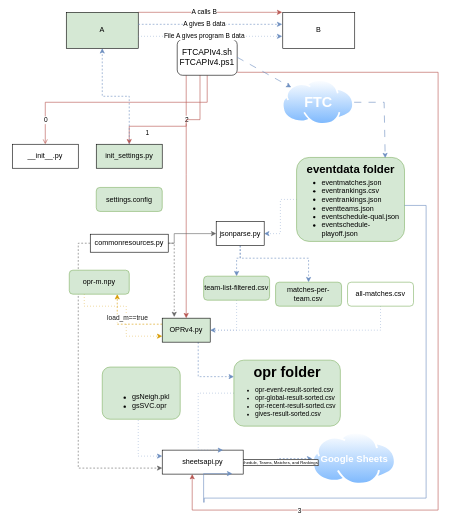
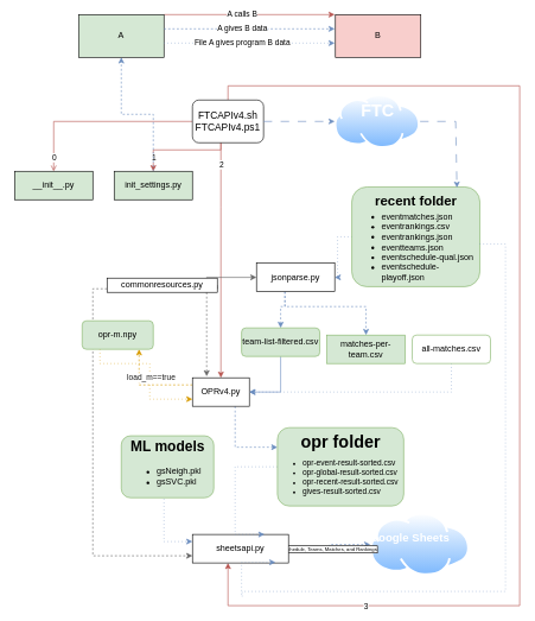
- <mxCell id="57" value="B" style="rounded=0;whiteSpace=wrap;html=1;" parent="1" vertex="1"><mxGeometry x="471" y="20" width="120" height="60" as="geometry" /></mxCell>
+ <mxCell id="57" value="B" style="rounded=0;whiteSpace=wrap;html=1;fillColor=#f8cecc;" parent="1" vertex="1"><mxGeometry x="471" y="20" width="120" height="60" as="geometry" /></mxCell>
- <mxCell id="12" value="FTCAPIv4.sh&lt;div style=&quot;font-size: 14px;&quot;&gt;FTCAPIv4.ps1&lt;/div&gt;" style="rounded=1;whiteSpace=wrap;html=1;glass=0;shadow=0;fontSize=14;labelBorderColor=none;textShadow=0;" parent="1" vertex="1"><mxGeometry x="295" y="65" width="100" height="60" as="geometry" /></mxCell>
+ <mxCell id="12" value="FTCAPIv4.sh&lt;div style=&quot;font-size: 14px;&quot;&gt;FTCAPIv4.ps1&lt;/div&gt;" style="rounded=1;whiteSpace=wrap;html=1;glass=0;shadow=0;fontSize=14;labelBorderColor=none;textShadow=0;" parent="1" vertex="1"><mxGeometry x="270" y="140" width="100" height="60" as="geometry" /></mxCell>
- <mxCell id="3" value="FTC" style="text;html=1;fontSize=24;fontStyle=1;verticalAlign=middle;align=center;fillColor=none;fontColor=#FFFFFF;" parent="1" vertex="1"><mxGeometry x="480" y="150" width="100" height="40" as="geometry" /></mxCell>
+ <mxCell id="3" value="FTC" style="text;html=1;fontSize=24;fontStyle=1;verticalAlign=middle;align=center;fillColor=none;fontColor=#FFFFFF;" parent="1" vertex="1"><mxGeometry x="480" y="135" width="100" height="40" as="geometry" /></mxCell>
- <mxCell id="62" value="__init__.py" style="rounded=0;whiteSpace=wrap;html=1;" vertex="1" parent="1"><mxGeometry x="20" width="110" height="40" as="geometry" y="240" /></mxCell>
+ <mxCell id="62" value="__init__.py" style="rounded=0;whiteSpace=wrap;html=1;fillColor=#d5e8d4;" vertex="1" parent="1"><mxGeometry x="20" width="110" height="40" as="geometry" y="240" /></mxCell>
- <mxCell id="43" value="eventdata folder" style="text;strokeColor=none;fillColor=none;html=1;fontSize=19;fontStyle=1;verticalAlign=middle;align=center;" parent="1" vertex="1"><mxGeometry x="534" y="262" width="100" height="40" as="geometry" /></mxCell>
+ <mxCell id="43" value="recent folder" style="text;strokeColor=none;fillColor=none;html=1;fontSize=19;fontStyle=1;verticalAlign=middle;align=center;" parent="1" vertex="1"><mxGeometry x="534" y="262" width="100" height="40" as="geometry" /></mxCell>
- <mxCell id="38" value="settings.config" style="rounded=1;whiteSpace=wrap;html=1;fillColor=#d5e8d4;strokeColor=#82b366;" parent="1" vertex="1"><mxGeometry x="160" y="312" width="110" height="40" as="geometry" /></mxCell>
- <mxCell id="33" value="jsonparse.py" style="rounded=0;whiteSpace=wrap;html=1;" parent="1" vertex="1"><mxGeometry x="360" y="369" width="80" height="40" as="geometry" /></mxCell>
+ <mxCell id="33" value="jsonparse.py" style="rounded=0;whiteSpace=wrap;html=1;" parent="1" vertex="1"><mxGeometry x="360" y="369" width="110" height="40" as="geometry" /></mxCell>
- <mxCell id="28" value="commonresources.py" style="rounded=0;whiteSpace=wrap;html=1;" parent="1" vertex="1"><mxGeometry x="150" y="390" width="130" height="30" as="geometry" /></mxCell>
+ <mxCell id="28" value="commonresources.py" style="rounded=0;whiteSpace=wrap;html=1;" parent="1" vertex="1"><mxGeometry x="150" y="390" width="155" height="20" as="geometry" /></mxCell>
- <mxCell id="44" value="matches-per-team.csv" style="rounded=1;whiteSpace=wrap;html=1;fillColor=#d5e8d4;strokeColor=#82b366;" parent="1" vertex="1"><mxGeometry x="459" y="470" width="110" height="40" as="geometry" /></mxCell>
+ <mxCell id="44" value="matches-per-team.csv" style="whiteSpace=wrap;html=1;fillColor=#d5e8d4;strokeColor=#82b366;rounded=0;" parent="1" vertex="1"><mxGeometry x="459" y="470" width="110" height="40" as="geometry" /></mxCell>
- <mxCell id="34" style="edgeStyle=orthogonalEdgeStyle;rounded=0;orthogonalLoop=1;jettySize=auto;html=1;dashed=1;entryX=1;entryY=0.5;entryDx=0;entryDy=0;fillColor=#dae8fc;strokeColor=#6c8ebf;dashPattern=1 4;" parent="1" source="35" target="15" edge="1"><mxGeometry relative="1" as="geometry"><mxPoint x="340" y="570" as="targetPoint" /><Array as="points"><mxPoint x="394" y="550" /></Array></mxGeometry></mxCell>
+ <mxCell id="34" style="edgeStyle=orthogonalEdgeStyle;rounded=0;orthogonalLoop=1;jettySize=auto;html=1;dashed=0;entryX=1;entryY=0.5;entryDx=0;entryDy=0;fillColor=#dae8fc;strokeColor=#6c8ebf;dashPattern=1 4;" parent="1" source="35" target="15" edge="1"><mxGeometry relative="1" as="geometry"><mxPoint x="340" y="570" as="targetPoint" /><Array as="points"><mxPoint x="394" y="550" /></Array></mxGeometry></mxCell>
- <mxCell id="15" value="OPRv4.py" style="rounded=0;whiteSpace=wrap;html=1;fillColor=#d5e8d4;" parent="1" vertex="1"><mxGeometry x="270" y="530" width="80" height="40" as="geometry" /></mxCell>
+ <mxCell id="15" value="OPRv4.py" style="rounded=0;whiteSpace=wrap;html=1;" parent="1" vertex="1"><mxGeometry x="270" y="530" width="80" height="40" as="geometry" /></mxCell>
- <mxCell id="29" style="edgeStyle=orthogonalEdgeStyle;rounded=0;orthogonalLoop=1;jettySize=auto;html=1;dashed=1;entryX=1;entryY=0.5;entryDx=0;entryDy=0;fillColor=#dae8fc;strokeColor=#6c8ebf;dashPattern=1 4;endArrow=none;" parent="1" source="30" target="15" edge="1"><mxGeometry relative="1" as="geometry"><mxPoint x="340" y="570" as="targetPoint" /><Array as="points"><mxPoint x="634" y="550" /></Array></mxGeometry></mxCell>
+ <mxCell id="29" style="edgeStyle=orthogonalEdgeStyle;rounded=0;orthogonalLoop=1;jettySize=auto;html=1;dashed=1;entryX=1;entryY=0.5;entryDx=0;entryDy=0;fillColor=#dae8fc;strokeColor=#6c8ebf;dashPattern=1 4;" parent="1" source="30" target="15" edge="1"><mxGeometry relative="1" as="geometry"><mxPoint x="340" y="570" as="targetPoint" /><Array as="points"><mxPoint x="634" y="550" /></Array></mxGeometry></mxCell>
+ <mxCell id="52" value="ML models" style="text;strokeColor=none;fillColor=none;html=1;fontSize=20;fontStyle=1;verticalAlign=middle;align=center;" parent="1" vertex="1"><mxGeometry x="185" y="611.5" width="100" height="28.5" as="geometry" /></mxCell>
- <mxCell id="53" value="&lt;ul&gt;&lt;li&gt;gsNeigh.pkl&lt;/li&gt;&lt;li&gt;gsSVC.opr&lt;/li&gt;&lt;/ul&gt;" style="text;strokeColor=none;fillColor=none;html=1;whiteSpace=wrap;verticalAlign=middle;overflow=hidden;" parent="1" vertex="1"><mxGeometry x="177.5" y="640" width="115" height="58.5" as="geometry" /></mxCell>
+ <mxCell id="53" value="&lt;ul&gt;&lt;li&gt;gsNeigh.pkl&lt;/li&gt;&lt;li&gt;gsSVC.pkl&lt;/li&gt;&lt;/ul&gt;" style="text;strokeColor=none;fillColor=none;html=1;whiteSpace=wrap;verticalAlign=middle;overflow=hidden;" parent="1" vertex="1"><mxGeometry x="177.5" y="640" width="115" height="58.5" as="geometry" /></mxCell>
- <mxCell id="21" value="Google Sheets" style="text;html=1;fontSize=16;fontStyle=1;verticalAlign=middle;align=center;fillColor=none;fontColor=#FFFFFF;" parent="1" vertex="1"><mxGeometry x="540" y="749.1" width="100" height="30" as="geometry" /></mxCell>
+ <mxCell id="21" value="Google Sheets" style="text;html=1;fontSize=16;fontStyle=1;verticalAlign=middle;align=center;fillColor=none;fontColor=#FFFFFF;" parent="1" vertex="1"><mxGeometry x="525" y="739.1" width="100" height="30" as="geometry" /></mxCell>
- <mxCell id="41" style="edgeStyle=orthogonalEdgeStyle;rounded=0;orthogonalLoop=1;jettySize=auto;html=1;dashed=0;fillColor=#dae8fc;strokeColor=#6c8ebf;exitX=1;exitY=0.5;exitDx=0;exitDy=0;dashPattern=1 4;entryX=0.864;entryY=0.978;entryDx=0;entryDy=0;entryPerimeter=0;" parent="1" source="42" target="24" edge="1"><mxGeometry relative="1" as="geometry"><mxPoint x="684" y="360" as="sourcePoint" /><mxPoint x="330" y="840" as="targetPoint" /><Array as="points"><mxPoint x="710" y="342" /><mxPoint x="710" y="830" /><mxPoint x="340" y="830" /><mxPoint x="340" y="837" /><mxPoint x="339" y="837" /></Array></mxGeometry></mxCell>
+ <mxCell id="41" style="edgeStyle=orthogonalEdgeStyle;rounded=0;orthogonalLoop=1;jettySize=auto;html=1;dashed=1;fillColor=#dae8fc;strokeColor=#6c8ebf;exitX=1;exitY=0.5;exitDx=0;exitDy=0;dashPattern=1 4;entryX=0.864;entryY=0.978;entryDx=0;entryDy=0;entryPerimeter=0;" parent="1" source="42" target="24" edge="1"><mxGeometry relative="1" as="geometry"><mxPoint x="684" y="360" as="sourcePoint" /><mxPoint x="330" y="840" as="targetPoint" /><Array as="points"><mxPoint x="710" y="342" /><mxPoint x="710" y="830" /><mxPoint x="340" y="830" /><mxPoint x="340" y="837" /><mxPoint x="339" y="837" /></Array></mxGeometry></mxCell>
